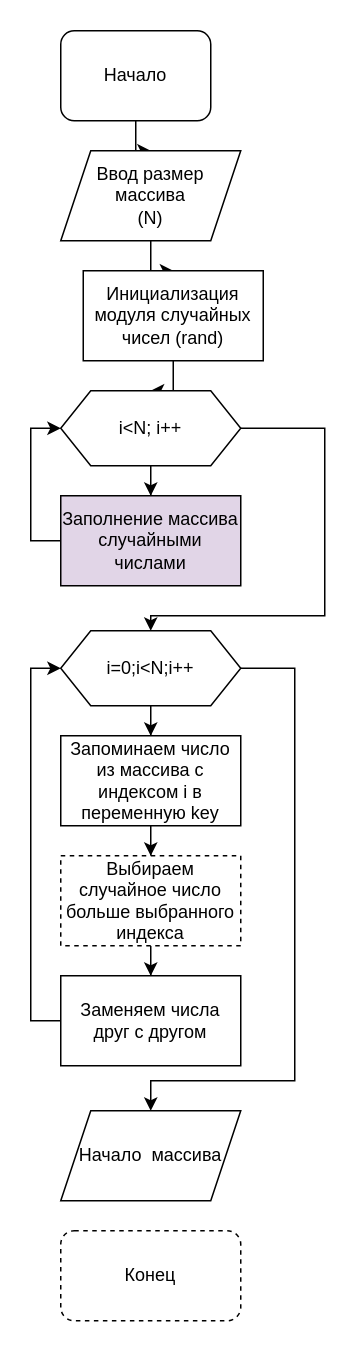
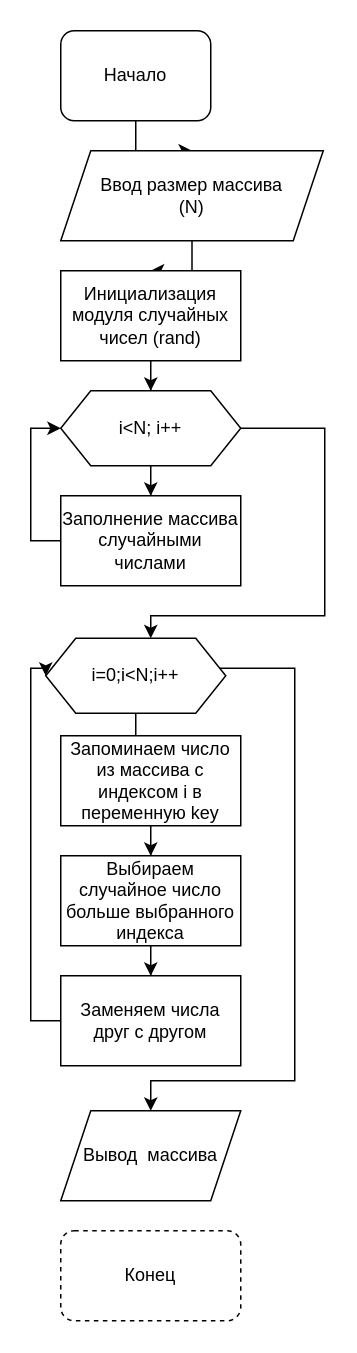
- <mxCell id="5" value="Ввод размер массива&lt;br&gt;(N)" style="shape=parallelogram;perimeter=parallelogramPerimeter;whiteSpace=wrap;html=1;fixedSize=1;" vertex="1" parent="1"><mxGeometry x="40" y="100" width="120" height="60" as="geometry" /></mxCell>
+ <mxCell id="5" value="Ввод размер массива&lt;br&gt;(N)" style="shape=parallelogram;perimeter=parallelogramPerimeter;whiteSpace=wrap;html=1;fixedSize=1;" vertex="1" parent="1"><mxGeometry x="40" y="100" width="175" height="60" as="geometry" /></mxCell>
- <mxCell id="7" value="Инициализация модуля случайных чисел (rand)" style="rounded=0;whiteSpace=wrap;html=1;" vertex="1" parent="1"><mxGeometry x="55" y="180" width="120" height="60" as="geometry" /></mxCell>
+ <mxCell id="7" value="Инициализация модуля случайных чисел (rand)" style="rounded=0;whiteSpace=wrap;html=1;" vertex="1" parent="1"><mxGeometry x="40" y="180" width="120" height="60" as="geometry" /></mxCell>
- <mxCell id="12" value="Заполнение массива случайными числами" style="rounded=0;whiteSpace=wrap;html=1;fillColor=#e1d5e7;" vertex="1" parent="1"><mxGeometry x="40" y="330" width="120" height="60" as="geometry" /></mxCell>
+ <mxCell id="12" value="Заполнение массива случайными числами" style="rounded=0;whiteSpace=wrap;html=1;" vertex="1" parent="1"><mxGeometry x="40" y="330" width="120" height="60" as="geometry" /></mxCell>
- <mxCell id="15" value="i=0;i&amp;lt;N;i++" style="shape=hexagon;perimeter=hexagonPerimeter2;whiteSpace=wrap;html=1;fixedSize=1;" vertex="1" parent="1"><mxGeometry x="40" y="420" width="120" height="50" as="geometry" /></mxCell>
+ <mxCell id="15" value="i=0;i&amp;lt;N;i++" style="shape=hexagon;perimeter=hexagonPerimeter2;whiteSpace=wrap;html=1;fixedSize=1;" vertex="1" parent="1"><mxGeometry x="30" y="425" width="120" height="50" as="geometry" /></mxCell>
- <mxCell id="19" value="Выбираем случайное число больше выбранного индекса" style="rounded=0;whiteSpace=wrap;html=1;dashed=1;" vertex="1" parent="1"><mxGeometry x="40" y="570" width="120" height="60" as="geometry" /></mxCell>
+ <mxCell id="19" value="Выбираем случайное число больше выбранного индекса" style="rounded=0;whiteSpace=wrap;html=1;" vertex="1" parent="1"><mxGeometry x="40" y="570" width="120" height="60" as="geometry" /></mxCell>
- <mxCell id="22" value="Начало&amp;nbsp; массива" style="shape=parallelogram;perimeter=parallelogramPerimeter;whiteSpace=wrap;html=1;fixedSize=1;" vertex="1" parent="1"><mxGeometry x="40" y="740" width="120" height="60" as="geometry" /></mxCell>
+ <mxCell id="22" value="Вывод&amp;nbsp; массива" style="shape=parallelogram;perimeter=parallelogramPerimeter;whiteSpace=wrap;html=1;fixedSize=1;" vertex="1" parent="1"><mxGeometry x="40" y="740" width="120" height="60" as="geometry" /></mxCell>
